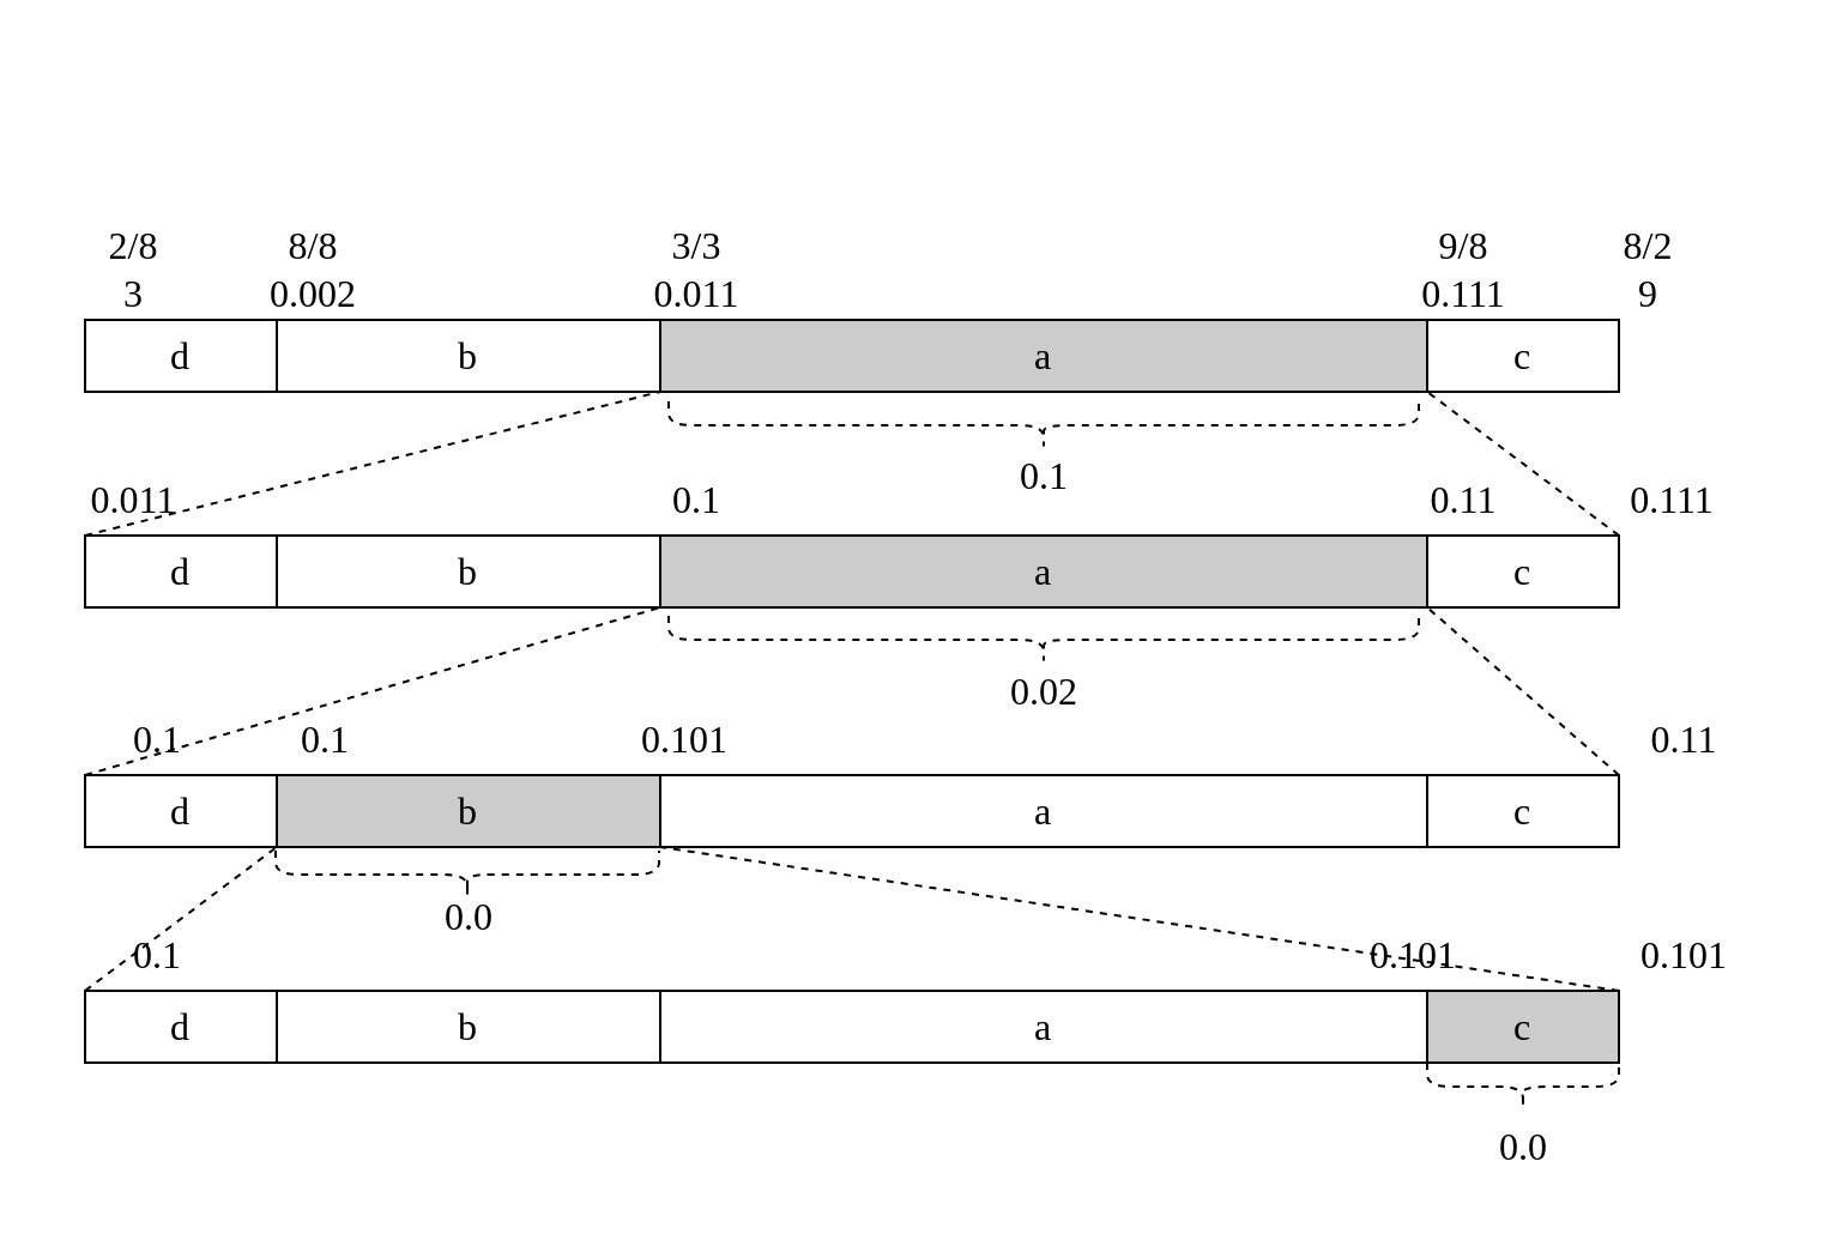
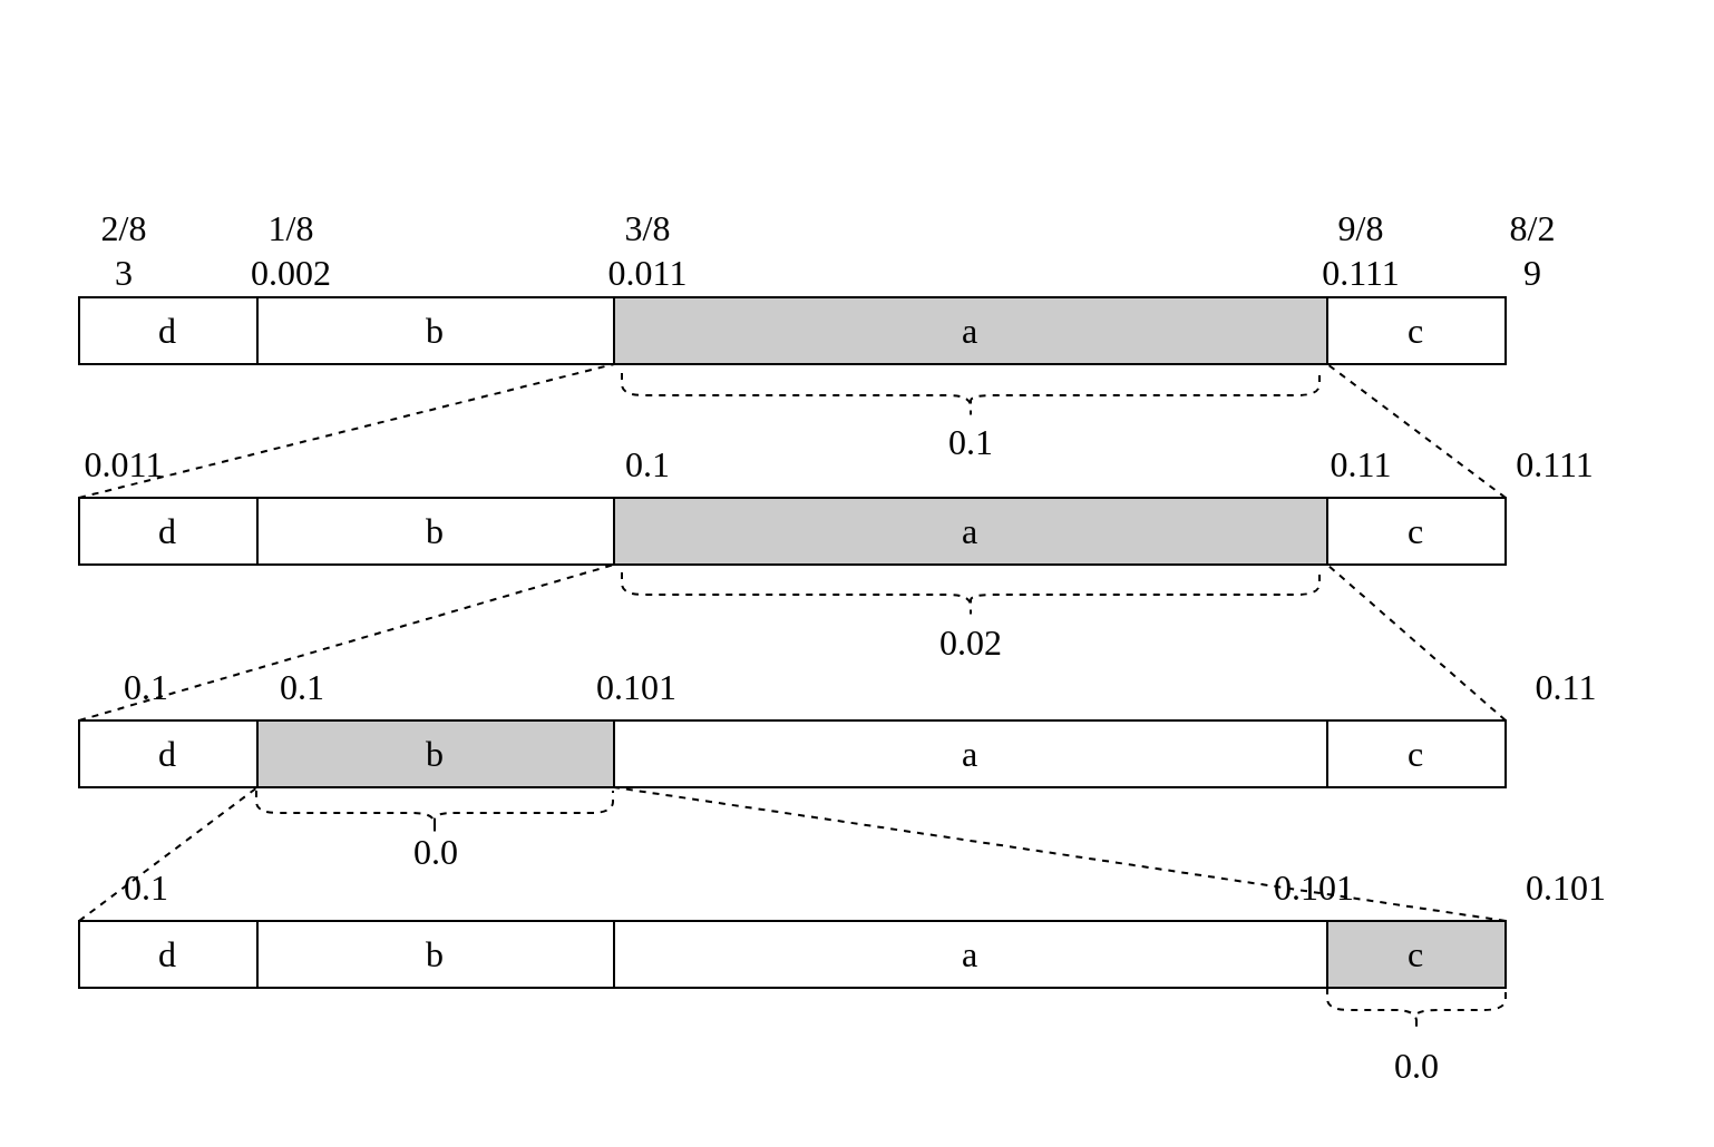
- <mxCell id="7" value="&lt;font style=&quot;font-size: 16px;&quot; face=&quot;Lucida Console&quot;&gt;8/8&lt;/font&gt;" style="text;html=1;resizable=0;autosize=1;align=center;verticalAlign=middle;points=[];fillColor=none;strokeColor=none;rounded=0;" vertex="1" parent="1"><mxGeometry x="105" y="87" width="50" height="30" as="geometry" /></mxCell>
+ <mxCell id="7" value="&lt;font style=&quot;font-size: 16px;&quot; face=&quot;Lucida Console&quot;&gt;1/8&lt;/font&gt;" style="text;html=1;resizable=0;autosize=1;align=center;verticalAlign=middle;points=[];fillColor=none;strokeColor=none;rounded=0;" vertex="1" parent="1"><mxGeometry x="105" y="87" width="50" height="30" as="geometry" /></mxCell>
- <mxCell id="8" value="&lt;font style=&quot;font-size: 16px;&quot; face=&quot;Lucida Console&quot;&gt;3/3&lt;/font&gt;" style="text;html=1;resizable=0;autosize=1;align=center;verticalAlign=middle;points=[];fillColor=none;strokeColor=none;rounded=0;" vertex="1" parent="1"><mxGeometry x="265" y="87" width="50" height="30" as="geometry" /></mxCell>
+ <mxCell id="8" value="&lt;font style=&quot;font-size: 16px;&quot; face=&quot;Lucida Console&quot;&gt;3/8&lt;/font&gt;" style="text;html=1;resizable=0;autosize=1;align=center;verticalAlign=middle;points=[];fillColor=none;strokeColor=none;rounded=0;" vertex="1" parent="1"><mxGeometry x="265" y="87" width="50" height="30" as="geometry" /></mxCell>
